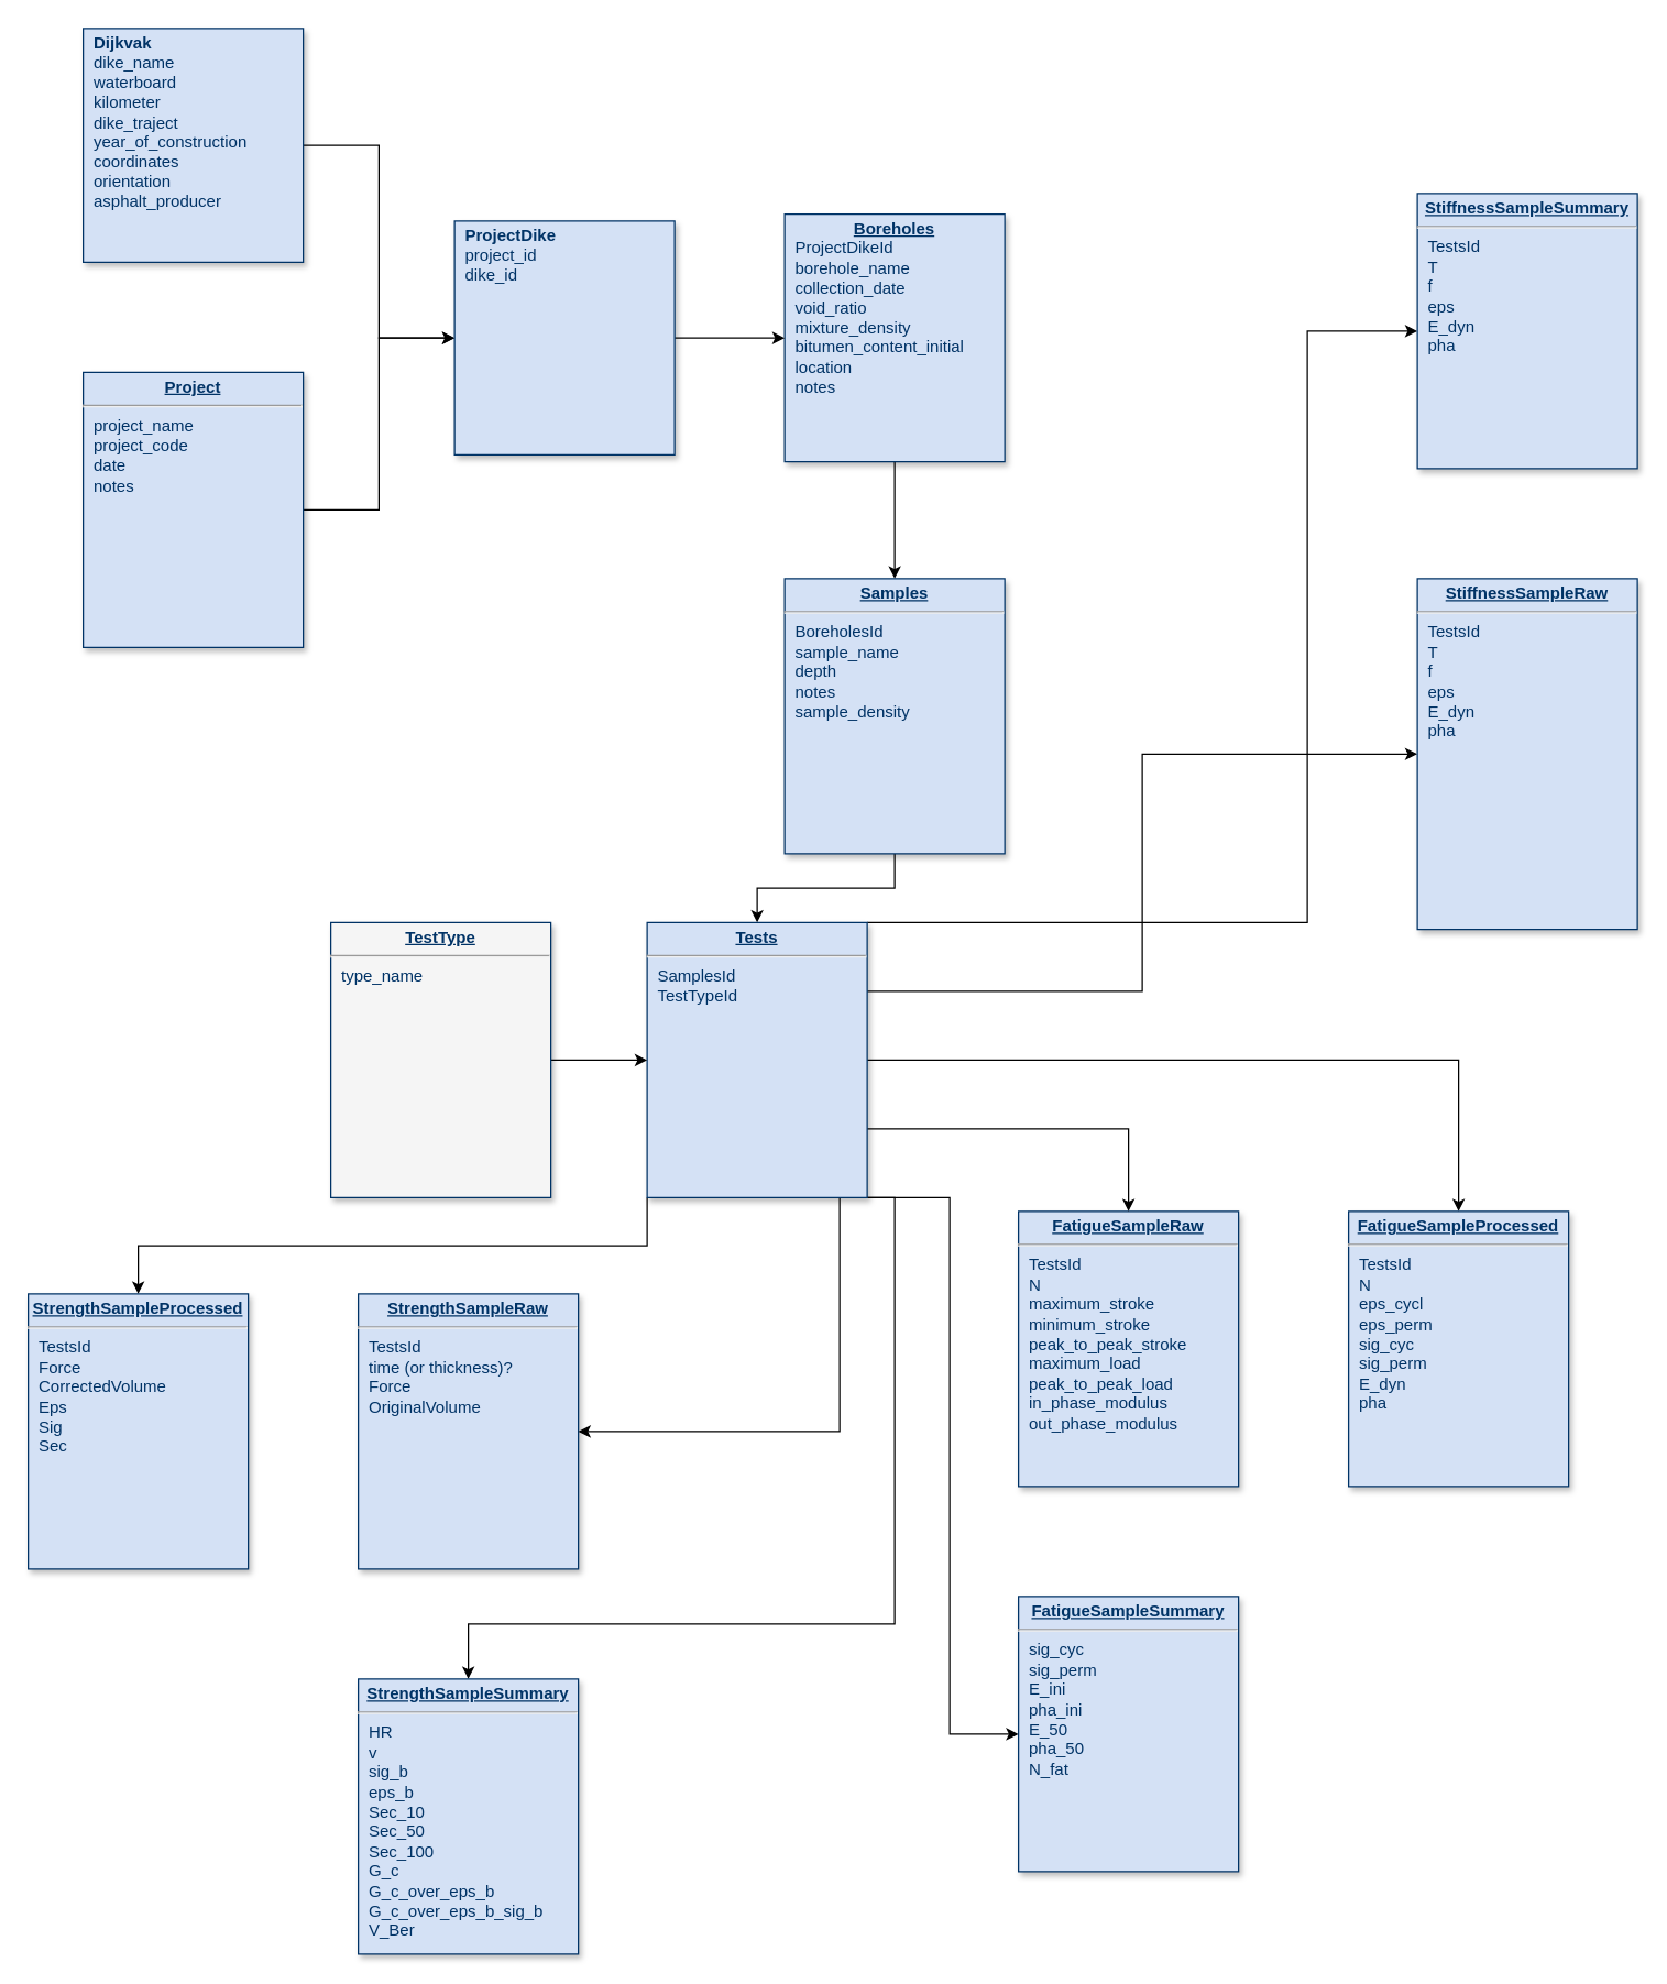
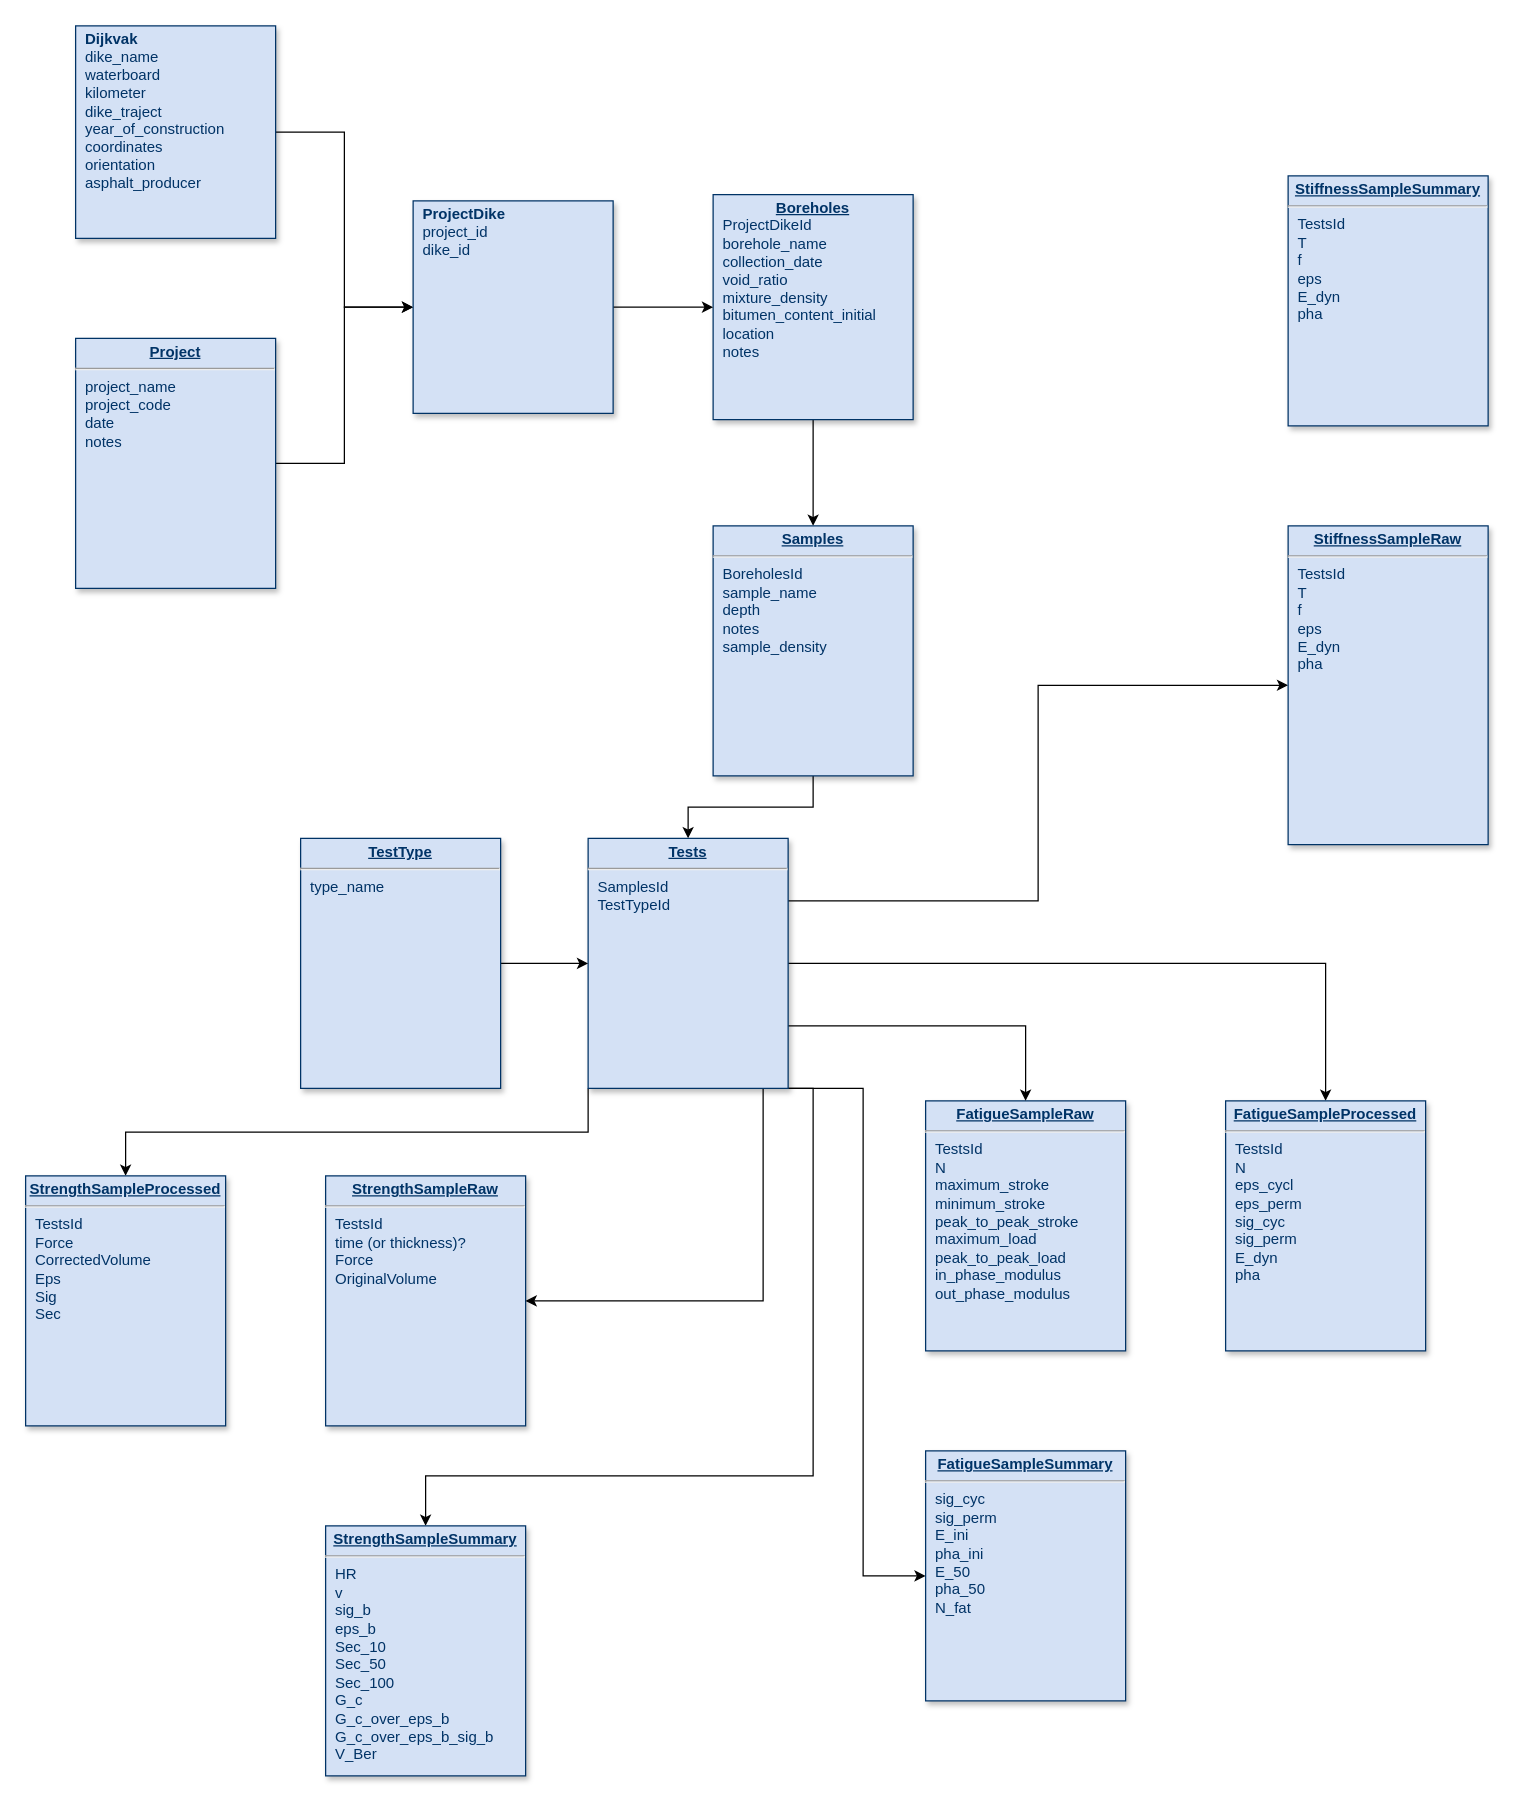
- <mxCell id="22" value="" style="edgeStyle=orthogonalEdgeStyle;rounded=0;orthogonalLoop=1;jettySize=auto;html=1;exitX=1;exitY=0;exitDx=0;exitDy=0;" edge="1" parent="1" source="28" target="24"><mxGeometry relative="1" as="geometry"><Array as="points"><mxPoint x="950" y="670" /><mxPoint x="950" y="240" /></Array></mxGeometry></mxCell>
- <mxCell id="30" value="&lt;p style=&quot;margin: 0px; margin-top: 4px; text-align: center; text-decoration: underline;&quot;&gt;&lt;strong&gt;TestType&lt;/strong&gt;&lt;/p&gt;&lt;hr&gt;&lt;p style=&quot;margin: 0px; margin-left: 8px;&quot;&gt;type_name&lt;/p&gt;&lt;p style=&quot;margin: 0px; margin-left: 8px;&quot;&gt;&lt;br&gt;&lt;/p&gt;&lt;p style=&quot;margin: 0px; margin-left: 8px;&quot;&gt;&lt;br&gt;&lt;/p&gt;" style="verticalAlign=top;align=left;overflow=fill;fontSize=12;fontFamily=Helvetica;html=1;strokeColor=#003366;shadow=1;fillColor=#f5f5f5;fontColor=#003366;" vertex="1" parent="1"><mxGeometry x="240" y="670" width="160" height="200" as="geometry" /></mxCell>
+ <mxCell id="30" value="&lt;p style=&quot;margin: 0px; margin-top: 4px; text-align: center; text-decoration: underline;&quot;&gt;&lt;strong&gt;TestType&lt;/strong&gt;&lt;/p&gt;&lt;hr&gt;&lt;p style=&quot;margin: 0px; margin-left: 8px;&quot;&gt;type_name&lt;/p&gt;&lt;p style=&quot;margin: 0px; margin-left: 8px;&quot;&gt;&lt;br&gt;&lt;/p&gt;&lt;p style=&quot;margin: 0px; margin-left: 8px;&quot;&gt;&lt;br&gt;&lt;/p&gt;" style="verticalAlign=top;align=left;overflow=fill;fontSize=12;fontFamily=Helvetica;html=1;strokeColor=#003366;shadow=1;fillColor=#D4E1F5;fontColor=#003366" vertex="1" parent="1"><mxGeometry x="240" y="670" width="160" height="200" as="geometry" /></mxCell>
